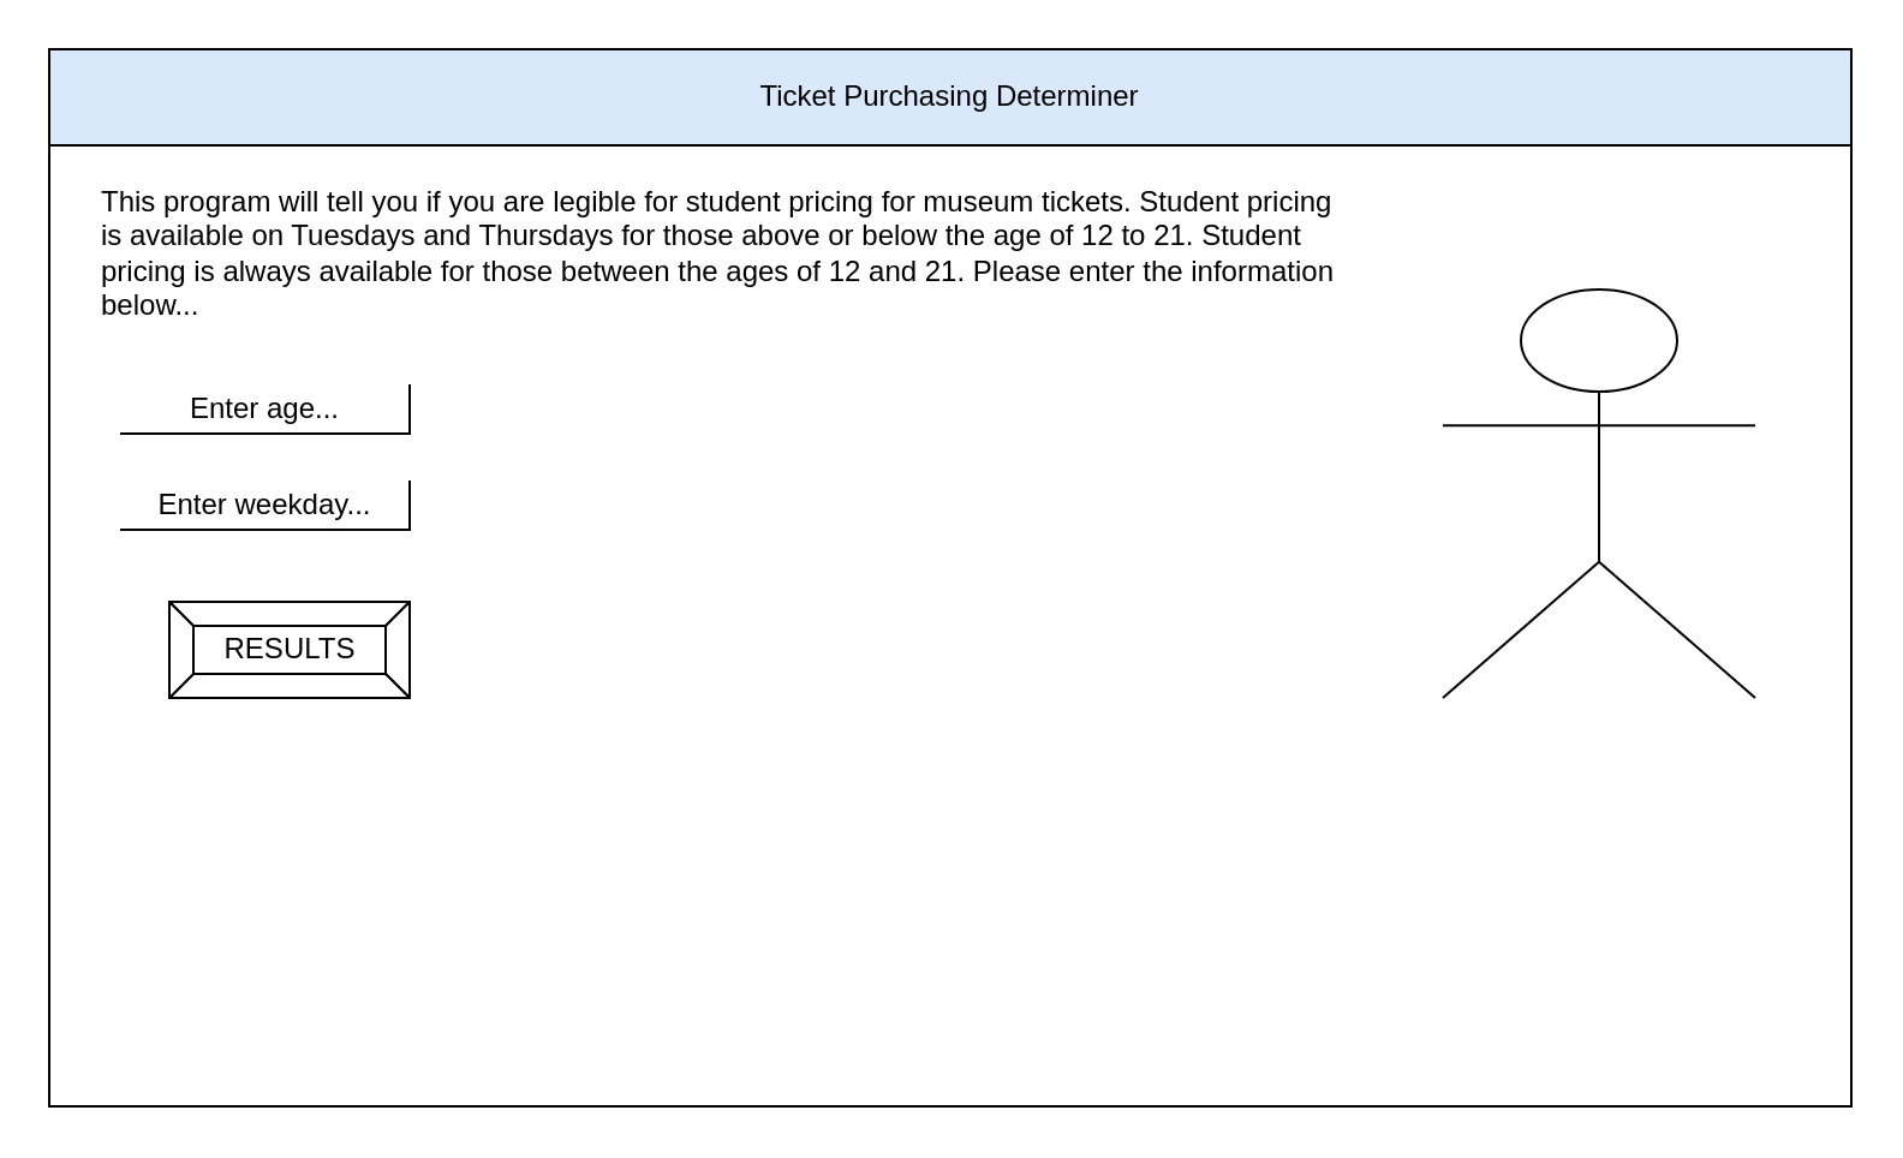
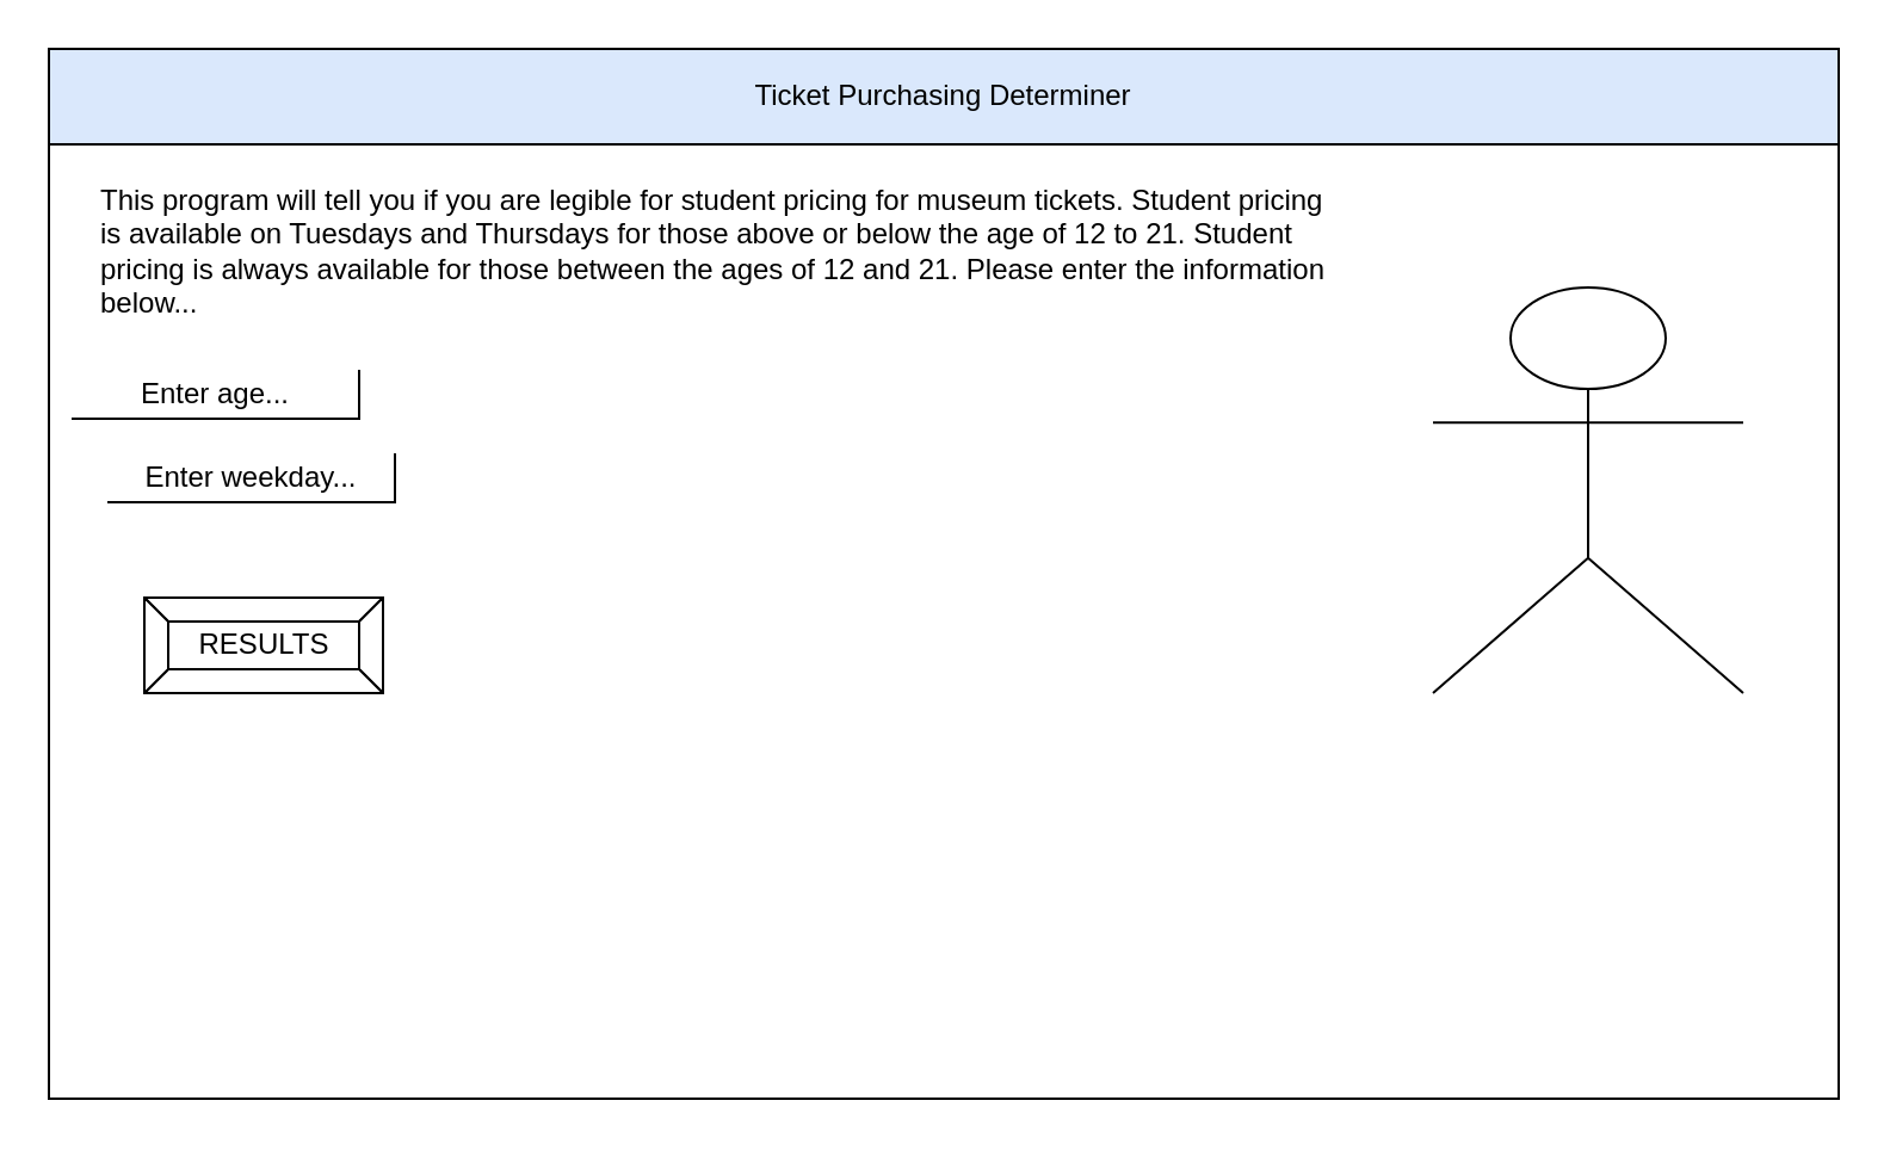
- <mxCell id="4" value="Enter age..." style="shape=partialRectangle;whiteSpace=wrap;html=1;top=0;left=0;fillColor=none;" parent="1" vertex="1"><mxGeometry x="50" y="160" width="120" height="20" as="geometry" /></mxCell>
+ <mxCell id="4" value="Enter age..." style="shape=partialRectangle;whiteSpace=wrap;html=1;top=0;left=0;fillColor=none;" parent="1" vertex="1"><mxGeometry x="30" y="155" width="120" height="20" as="geometry" /></mxCell>
- <mxCell id="7" value="Enter weekday..." style="shape=partialRectangle;whiteSpace=wrap;html=1;top=0;left=0;fillColor=none;" vertex="1" parent="1"><mxGeometry x="50" y="200" width="120" height="20" as="geometry" /></mxCell>
+ <mxCell id="7" value="Enter weekday..." style="shape=partialRectangle;whiteSpace=wrap;html=1;top=0;left=0;fillColor=none;" vertex="1" parent="1"><mxGeometry x="45" y="190" width="120" height="20" as="geometry" /></mxCell>
- <mxCell id="5" value="RESULTS" style="labelPosition=center;verticalLabelPosition=middle;align=center;html=1;shape=mxgraph.basic.button;dx=10;" parent="1" vertex="1"><mxGeometry x="70" y="250" width="100" height="40" as="geometry" /></mxCell>
+ <mxCell id="5" value="RESULTS" style="labelPosition=center;verticalLabelPosition=middle;align=center;html=1;shape=mxgraph.basic.button;dx=10;" parent="1" vertex="1"><mxGeometry x="60" y="250" width="100" height="40" as="geometry" /></mxCell>
